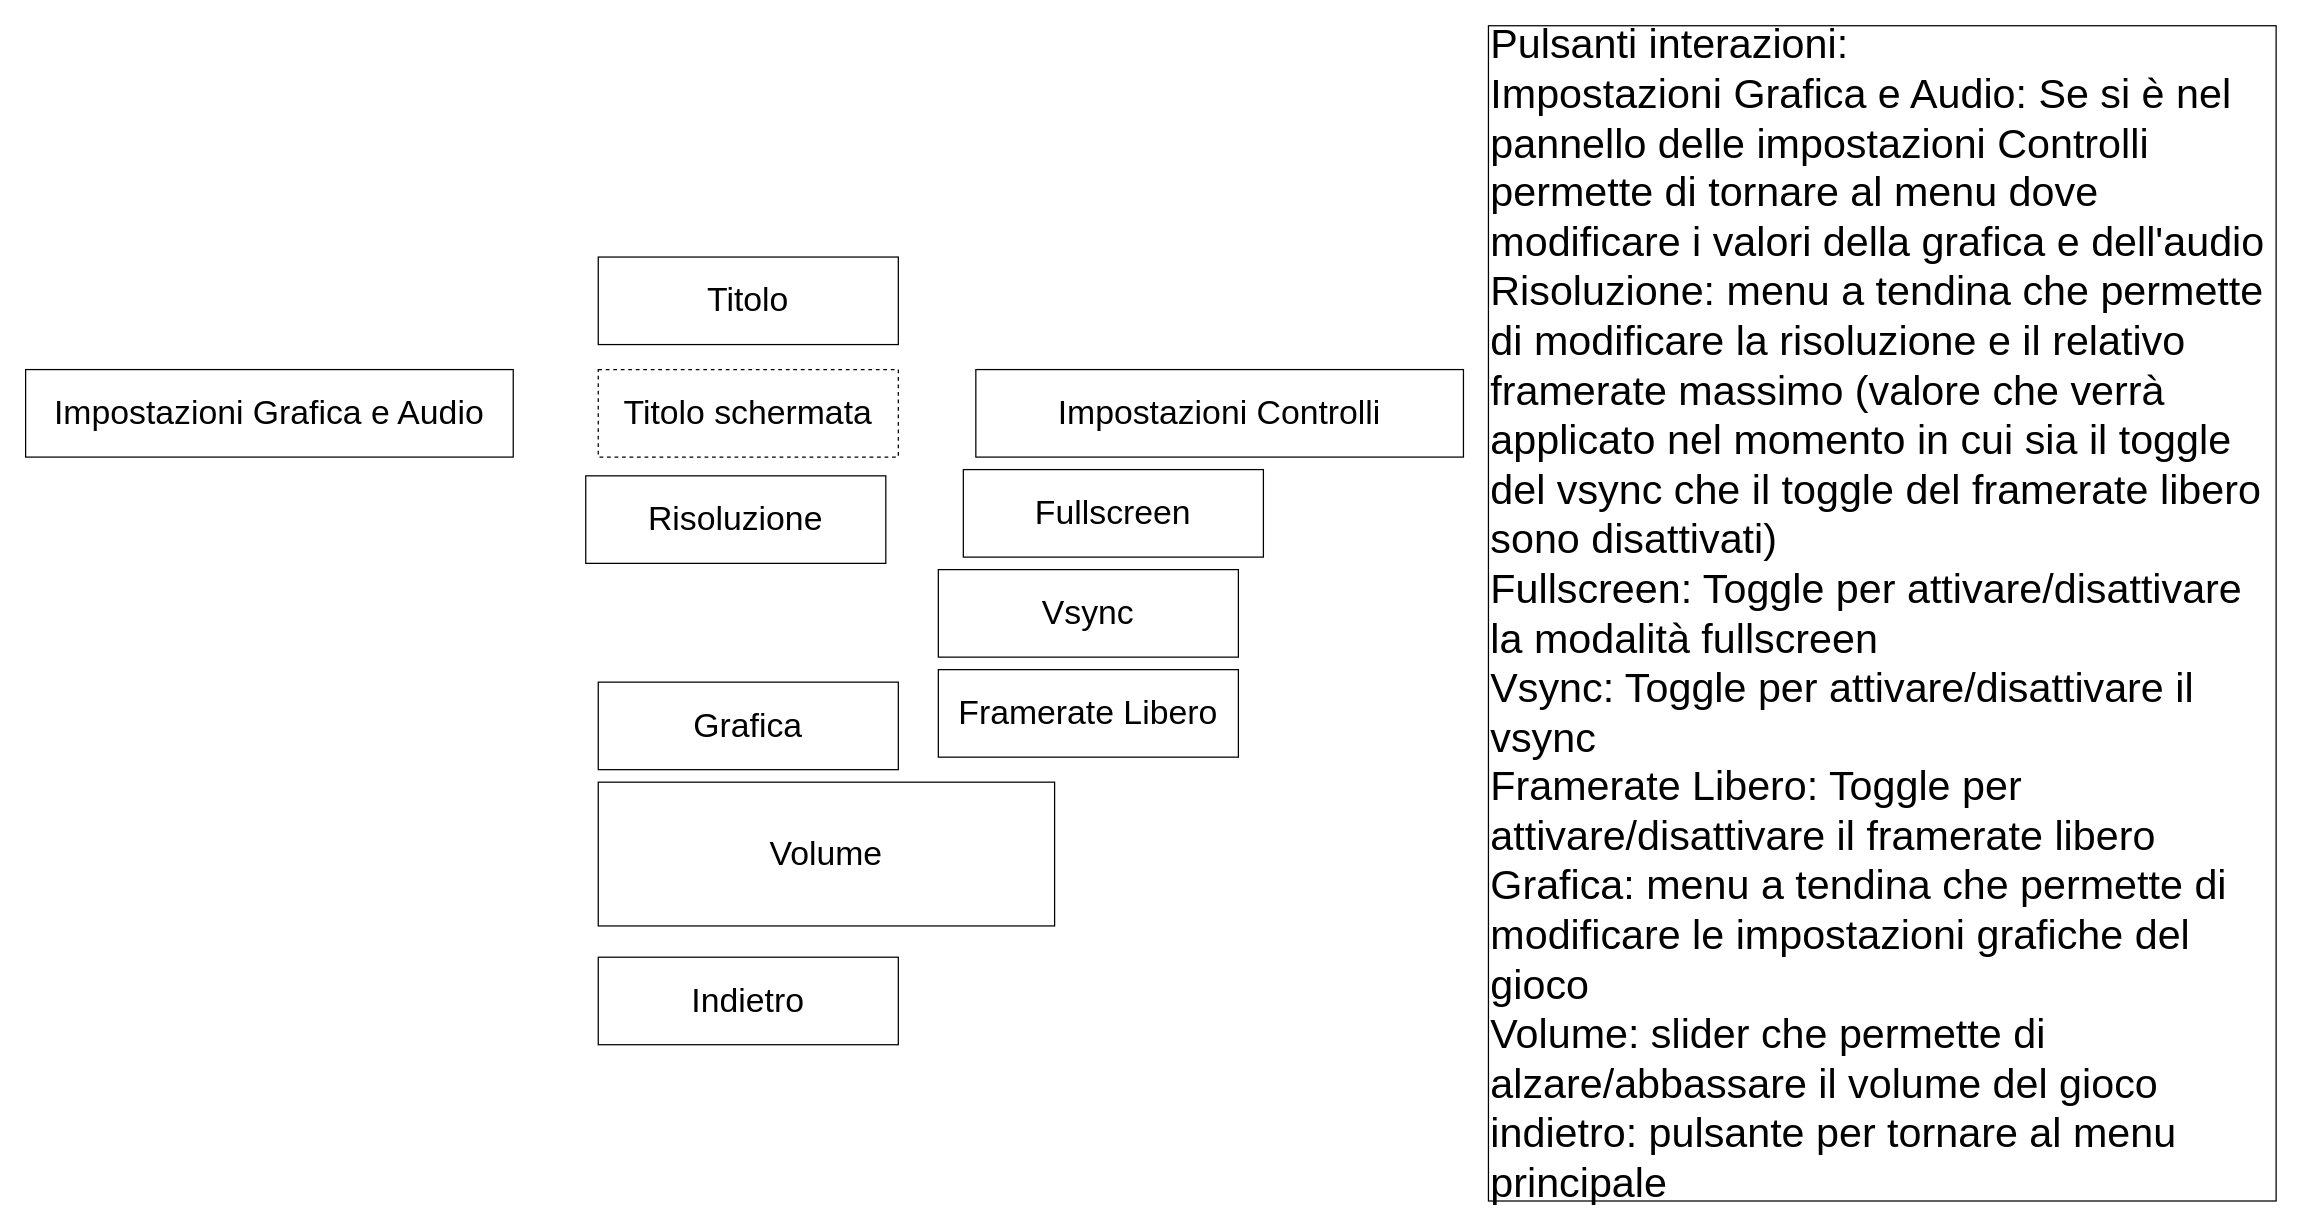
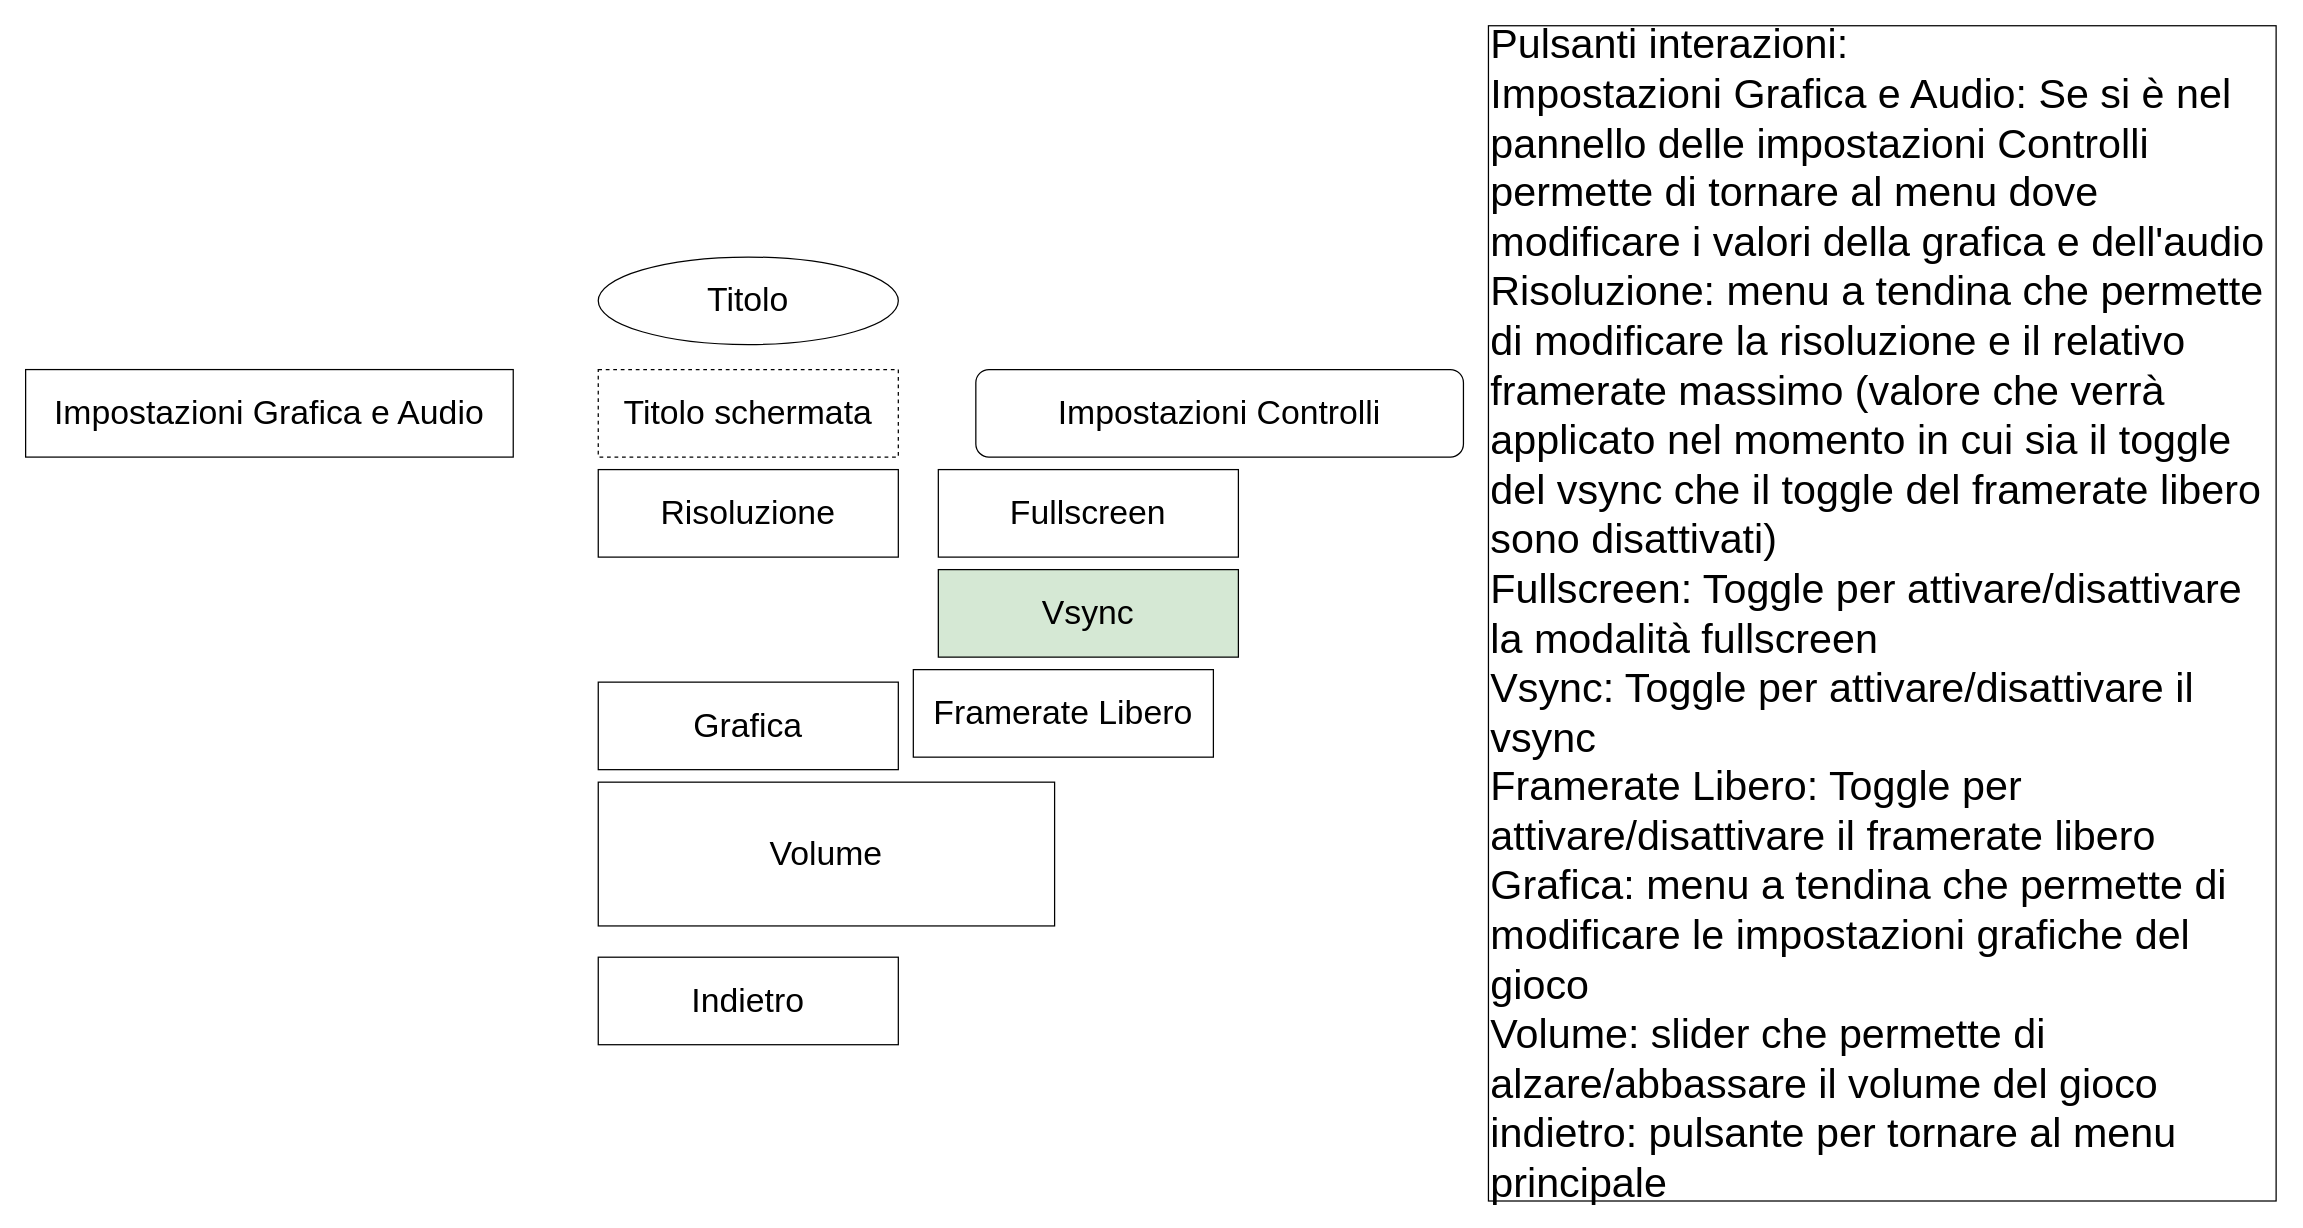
- <mxCell id="8" value="Titolo" style="rounded=0;whiteSpace=wrap;html=1;fontSize=27;" vertex="1" parent="1"><mxGeometry x="478" y="205" width="240" height="70" as="geometry" /></mxCell>
+ <mxCell id="8" value="Titolo" style="ellipse;whiteSpace=wrap;html=1;fontSize=27;" vertex="1" parent="1"><mxGeometry x="478" y="205" width="240" height="70" as="geometry" /></mxCell>
- <mxCell id="10" value="Impostazioni Controlli" style="rounded=0;whiteSpace=wrap;html=1;fontSize=27;" vertex="1" parent="1"><mxGeometry x="780" y="295" width="390" height="70" as="geometry" /></mxCell>
+ <mxCell id="10" value="Impostazioni Controlli" style="whiteSpace=wrap;html=1;fontSize=27;rounded=1;" vertex="1" parent="1"><mxGeometry x="780" y="295" width="390" height="70" as="geometry" /></mxCell>
- <mxCell id="11" value="Fullscreen" style="rounded=0;whiteSpace=wrap;html=1;fontSize=27;" vertex="1" parent="1"><mxGeometry x="770" y="375" width="240" height="70" as="geometry" /></mxCell>
+ <mxCell id="11" value="Fullscreen" style="rounded=0;whiteSpace=wrap;html=1;fontSize=27;" vertex="1" parent="1"><mxGeometry x="750" y="375" width="240" height="70" as="geometry" /></mxCell>
- <mxCell id="3" value="Risoluzione" style="rounded=0;whiteSpace=wrap;html=1;fontSize=27;" vertex="1" parent="1"><mxGeometry x="468" y="380" width="240" height="70" as="geometry" /></mxCell>
+ <mxCell id="3" value="Risoluzione" style="rounded=0;whiteSpace=wrap;html=1;fontSize=27;" vertex="1" parent="1"><mxGeometry x="478" y="375" width="240" height="70" as="geometry" /></mxCell>
- <mxCell id="12" value="Vsync" style="rounded=0;whiteSpace=wrap;html=1;fontSize=27;" vertex="1" parent="1"><mxGeometry x="750" y="455" width="240" height="70" as="geometry" /></mxCell>
+ <mxCell id="12" value="Vsync" style="rounded=0;whiteSpace=wrap;html=1;fontSize=27;fillColor=#d5e8d4;" vertex="1" parent="1"><mxGeometry x="750" y="455" width="240" height="70" as="geometry" /></mxCell>
- <mxCell id="13" value="Framerate Libero" style="rounded=0;whiteSpace=wrap;html=1;fontSize=27;" vertex="1" parent="1"><mxGeometry x="750" y="535" width="240" height="70" as="geometry" /></mxCell>
+ <mxCell id="13" value="Framerate Libero" style="rounded=0;whiteSpace=wrap;html=1;fontSize=27;" vertex="1" parent="1"><mxGeometry x="730" y="535" width="240" height="70" as="geometry" /></mxCell>
